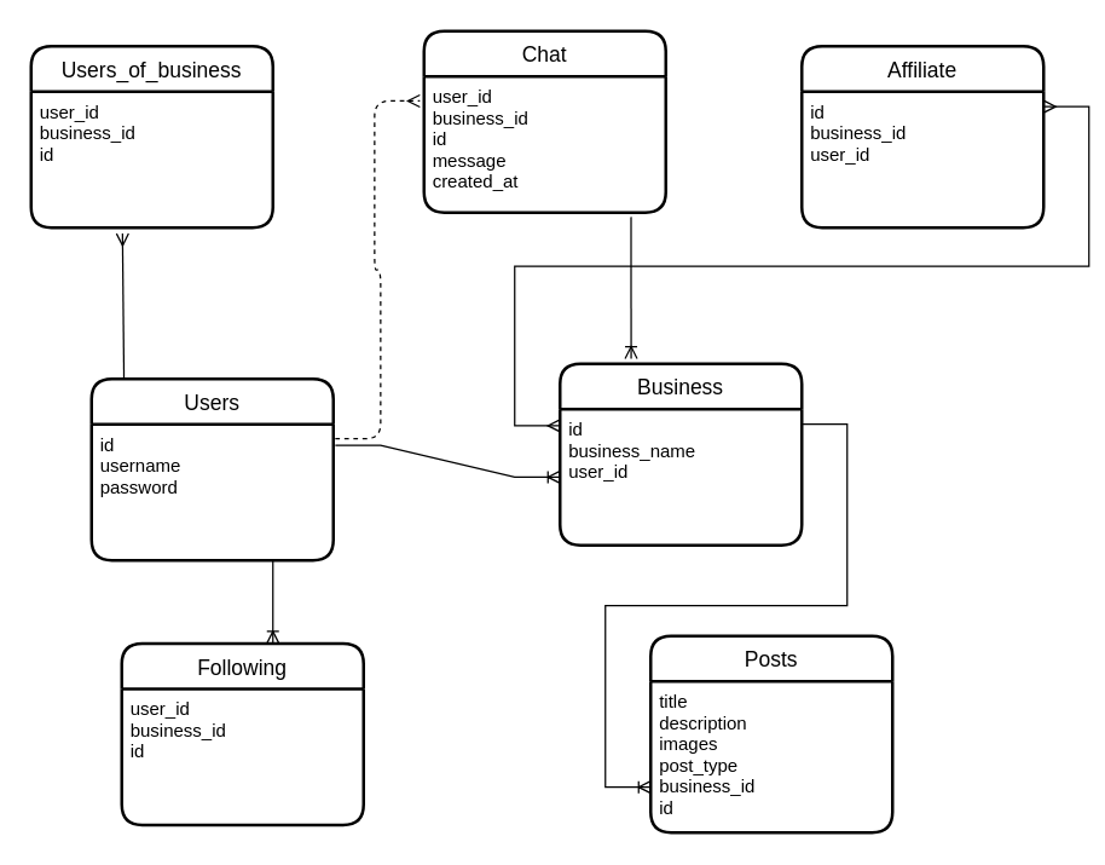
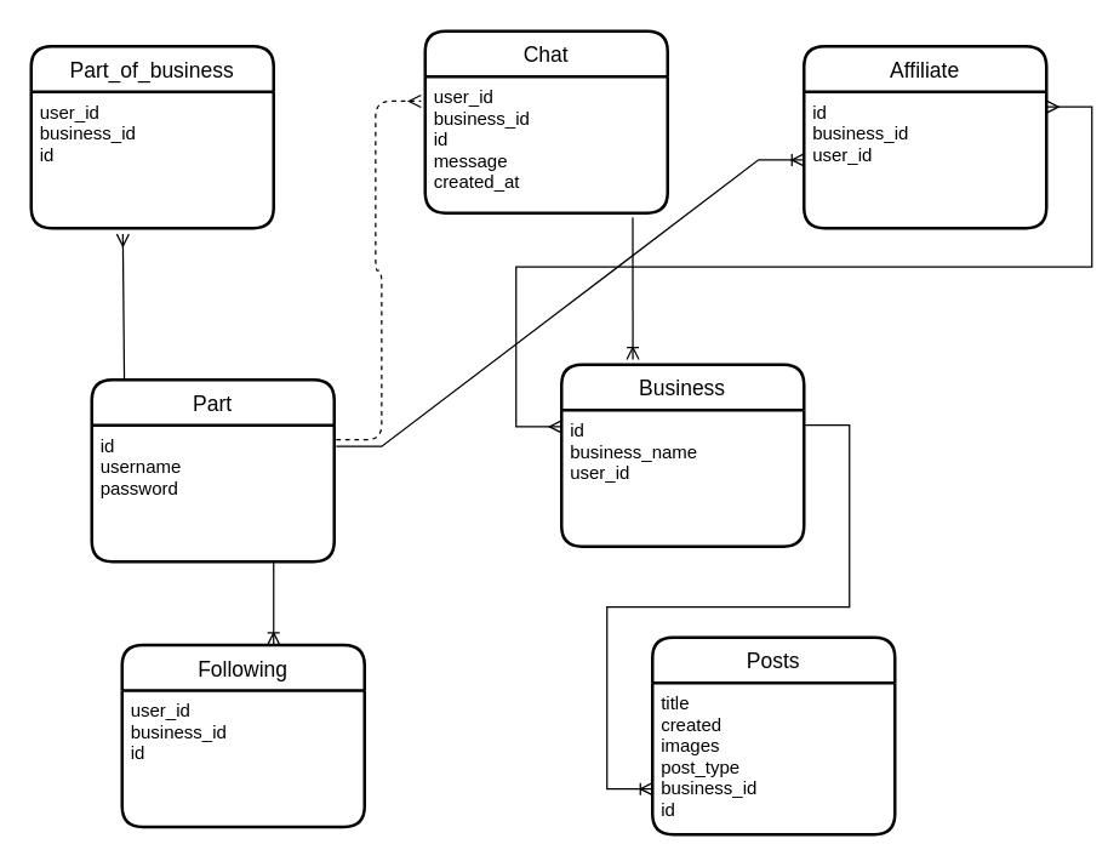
- <mxCell id="20" value="Users_of_business" style="swimlane;childLayout=stackLayout;horizontal=1;startSize=30;horizontalStack=0;rounded=1;fontSize=14;fontStyle=0;strokeWidth=2;resizeParent=0;resizeLast=1;shadow=0;dashed=0;align=center;" parent="1" vertex="1"><mxGeometry x="20" y="30" width="160" height="120" as="geometry" /></mxCell>
+ <mxCell id="20" value="Part_of_business" style="swimlane;childLayout=stackLayout;horizontal=1;startSize=30;horizontalStack=0;rounded=1;fontSize=14;fontStyle=0;strokeWidth=2;resizeParent=0;resizeLast=1;shadow=0;dashed=0;align=center;" parent="1" vertex="1"><mxGeometry x="20" y="30" width="160" height="120" as="geometry" /></mxCell>
- <mxCell id="2" value="Users" style="swimlane;childLayout=stackLayout;horizontal=1;startSize=30;horizontalStack=0;rounded=1;fontSize=14;fontStyle=0;strokeWidth=2;resizeParent=0;resizeLast=1;shadow=0;dashed=0;align=center;" parent="1" vertex="1"><mxGeometry x="60" y="250" width="160" height="120" as="geometry" /></mxCell>
+ <mxCell id="2" value="Part" style="swimlane;childLayout=stackLayout;horizontal=1;startSize=30;horizontalStack=0;rounded=1;fontSize=14;fontStyle=0;strokeWidth=2;resizeParent=0;resizeLast=1;shadow=0;dashed=0;align=center;" parent="1" vertex="1"><mxGeometry x="60" y="250" width="160" height="120" as="geometry" /></mxCell>
- <mxCell id="11" value="" style="edgeStyle=entityRelationEdgeStyle;fontSize=12;html=1;endArrow=ERoneToMany;rounded=0;exitX=1.008;exitY=0.156;exitDx=0;exitDy=0;exitPerimeter=0;entryX=0;entryY=0.5;entryDx=0;entryDy=0;" parent="1" source="3" target="6" edge="1"><mxGeometry width="100" height="100" relative="1" as="geometry"><mxPoint x="230" y="360" as="sourcePoint" /><mxPoint x="330" y="260" as="targetPoint" /></mxGeometry></mxCell>
+ <mxCell id="11" value="" style="edgeStyle=entityRelationEdgeStyle;fontSize=12;html=1;endArrow=ERoneToMany;rounded=0;exitX=1.008;exitY=0.156;exitDx=0;exitDy=0;exitPerimeter=0;" parent="1" source="3" target="16" edge="1"><mxGeometry width="100" height="100" relative="1" as="geometry"><mxPoint x="230" y="360" as="sourcePoint" /><mxPoint x="330" y="260" as="targetPoint" /></mxGeometry></mxCell>
- <mxCell id="8" value="title&#10;description&#10;images&#10;post_type&#10;business_id&#10;id&#10;" style="align=left;strokeColor=none;fillColor=none;spacingLeft=4;fontSize=12;verticalAlign=top;resizable=0;rotatable=0;part=1;" parent="7" vertex="1"><mxGeometry y="30" width="160" height="100" as="geometry" /></mxCell>
+ <mxCell id="8" value="title&#10;created&#10;images&#10;post_type&#10;business_id&#10;id&#10;" style="align=left;strokeColor=none;fillColor=none;spacingLeft=4;fontSize=12;verticalAlign=top;resizable=0;rotatable=0;part=1;" parent="7" vertex="1"><mxGeometry y="30" width="160" height="100" as="geometry" /></mxCell>
